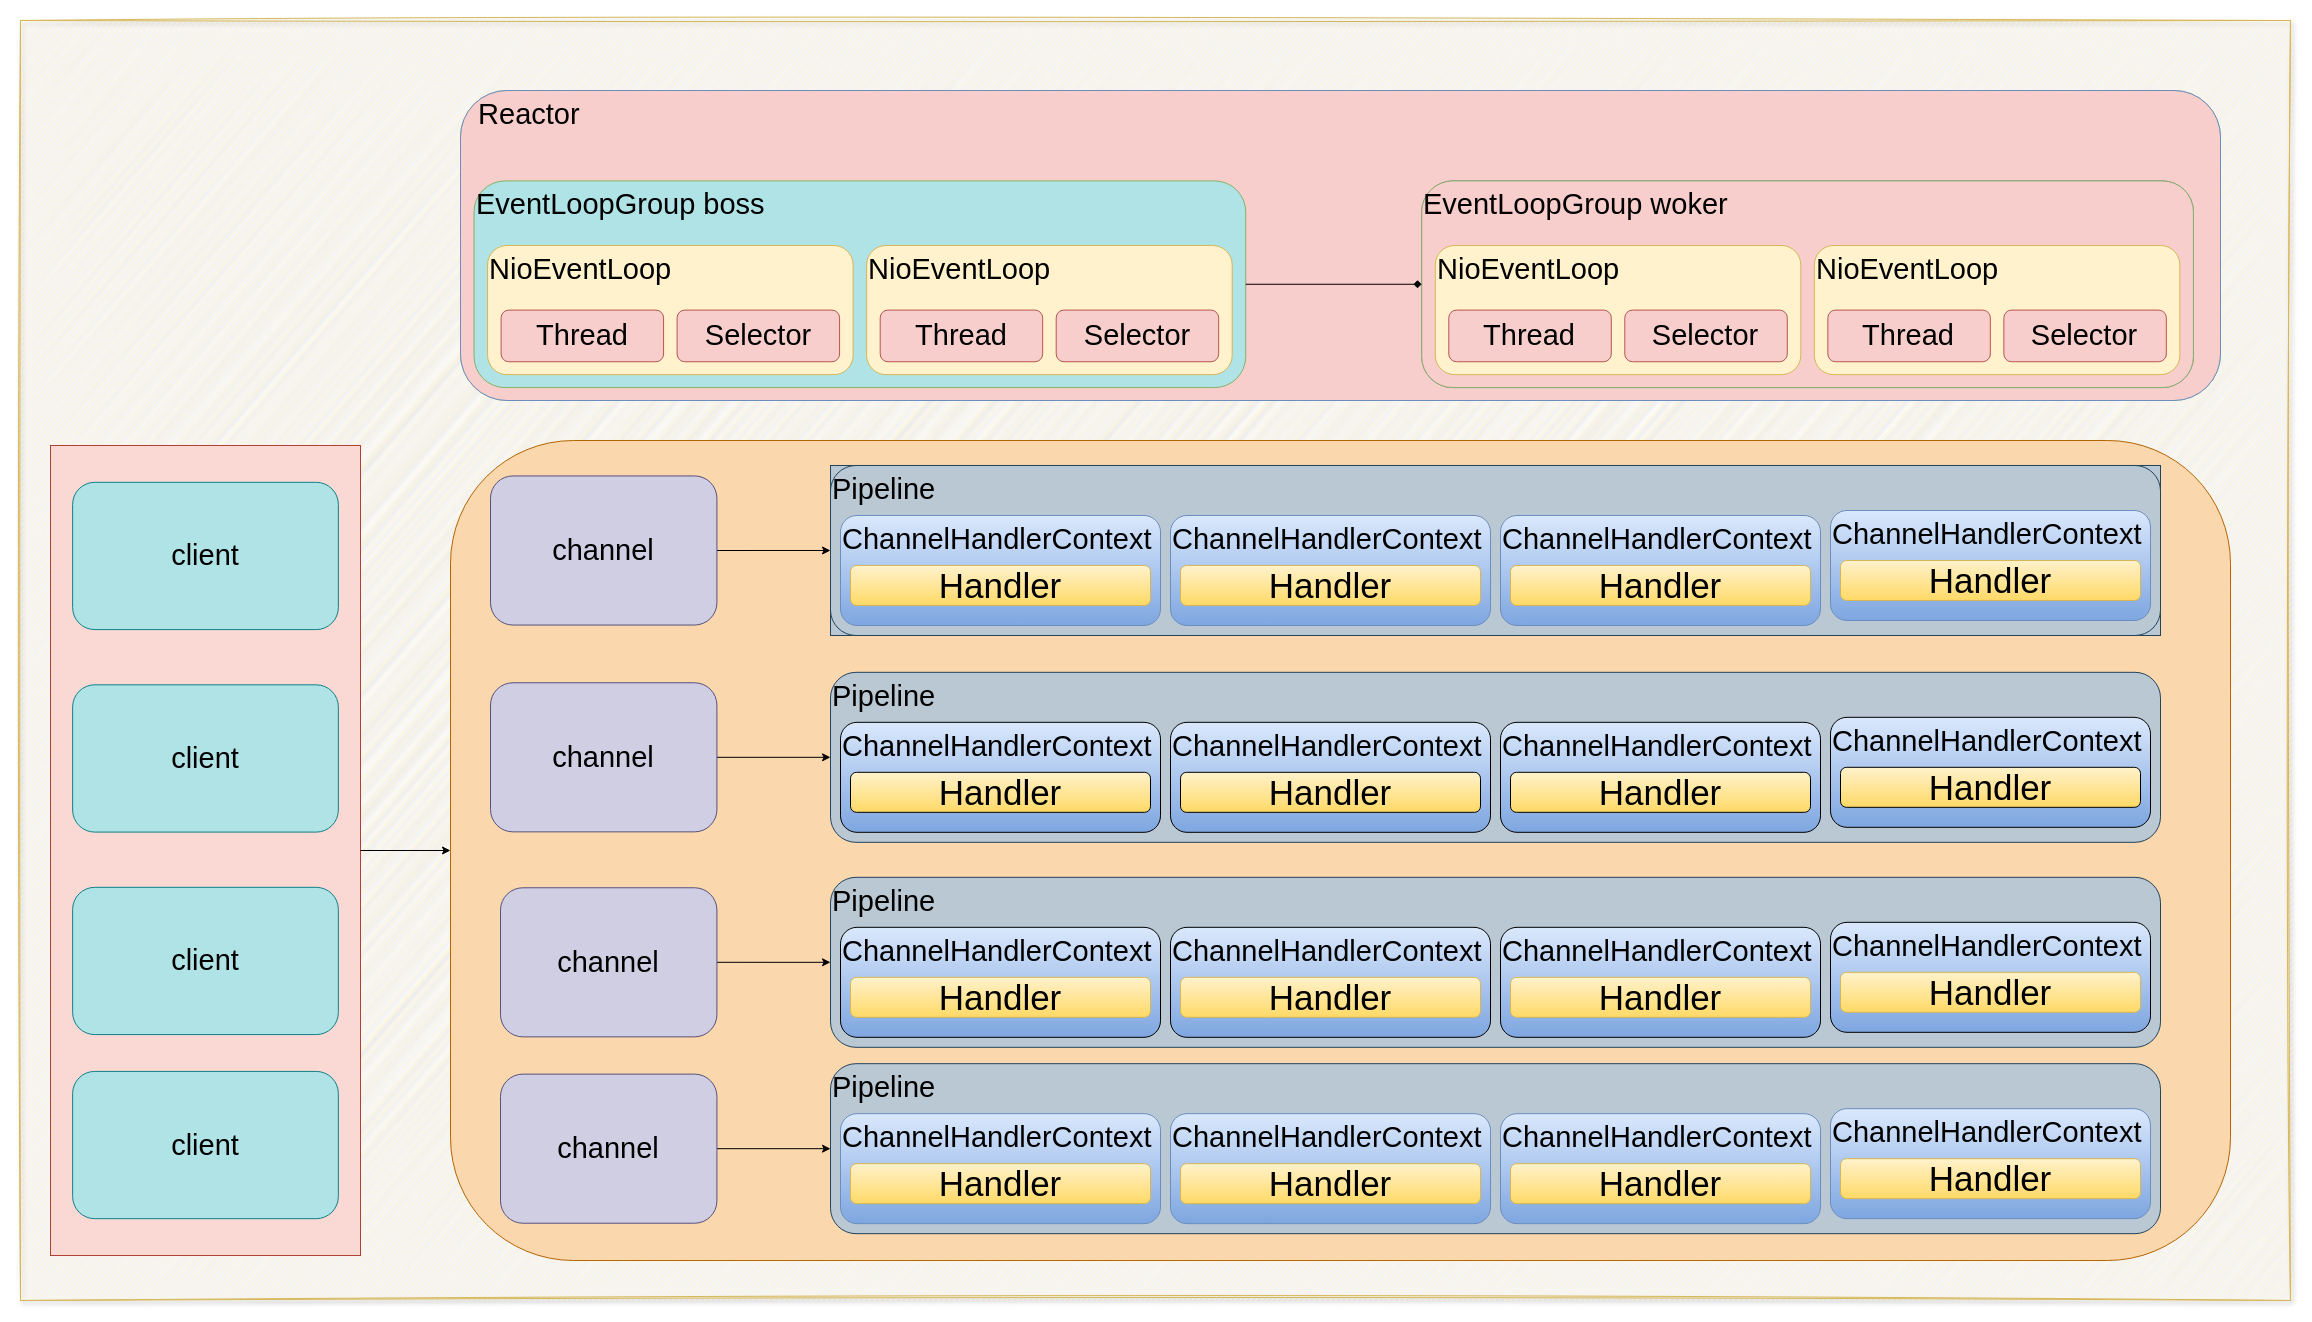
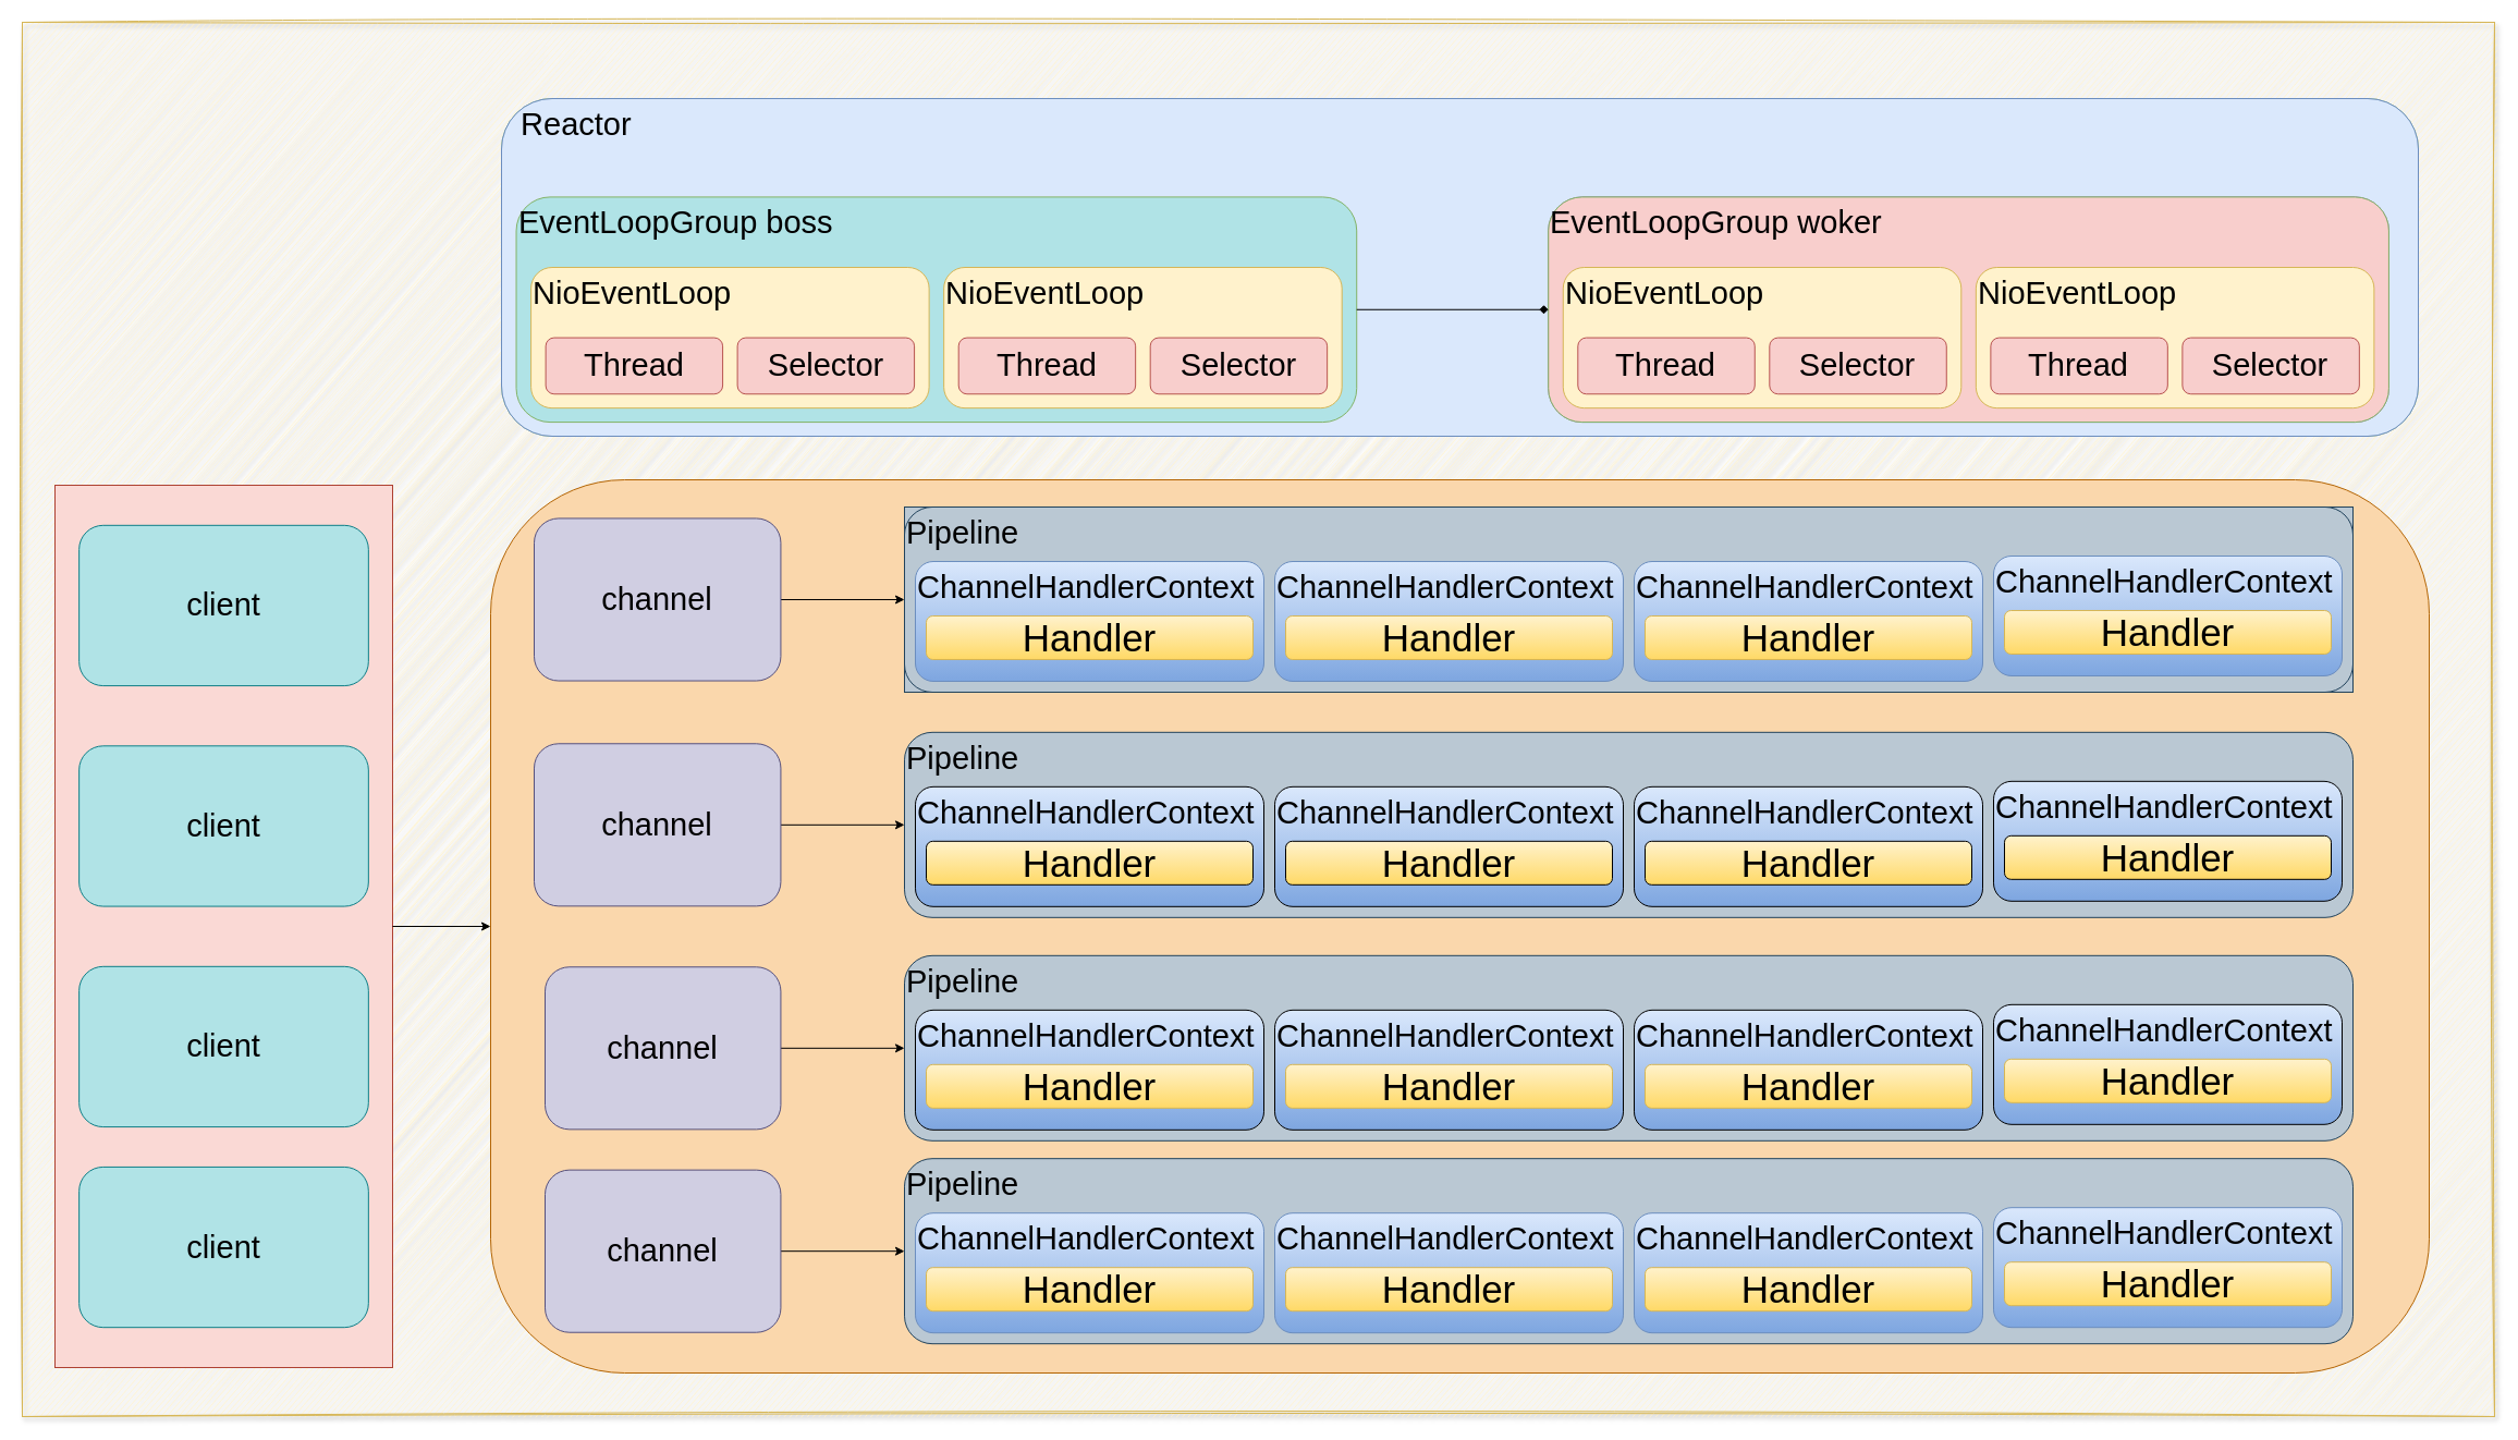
- <mxCell id="60" value="&amp;nbsp; Reactor" style="rounded=1;whiteSpace=wrap;html=1;fontSize=29;align=left;verticalAlign=top;fillColor=#f8cecc;strokeColor=#6c8ebf;" vertex="1" parent="59"><mxGeometry width="1760" height="310.0" as="geometry" /></mxCell>
+ <mxCell id="60" value="&amp;nbsp; Reactor" style="rounded=1;whiteSpace=wrap;html=1;fontSize=29;align=left;verticalAlign=top;fillColor=#dae8fc;strokeColor=#6c8ebf;" vertex="1" parent="59"><mxGeometry width="1760" height="310.0" as="geometry" /></mxCell>
